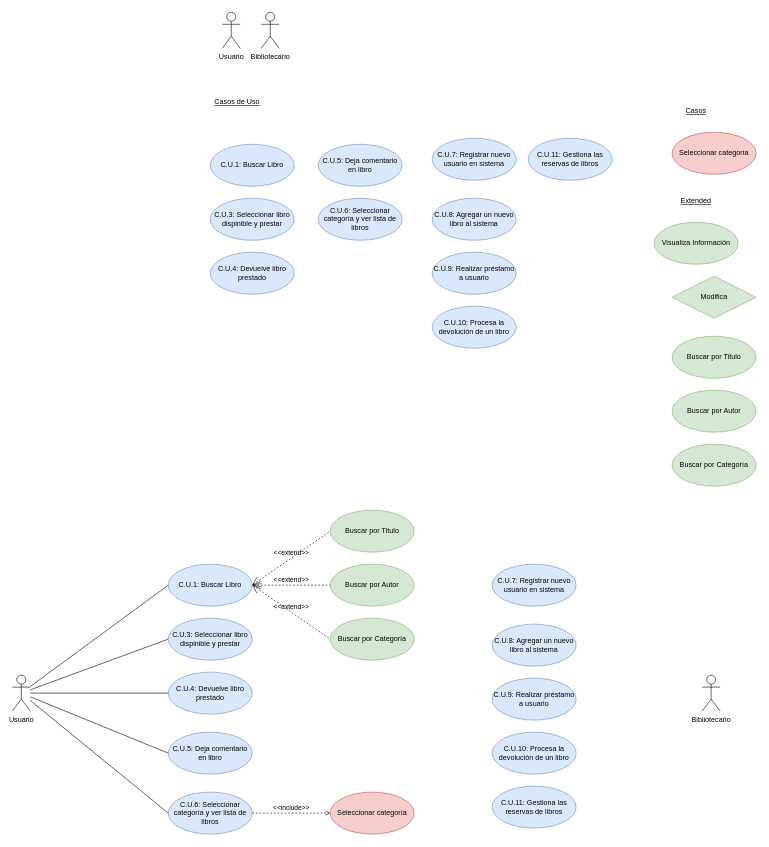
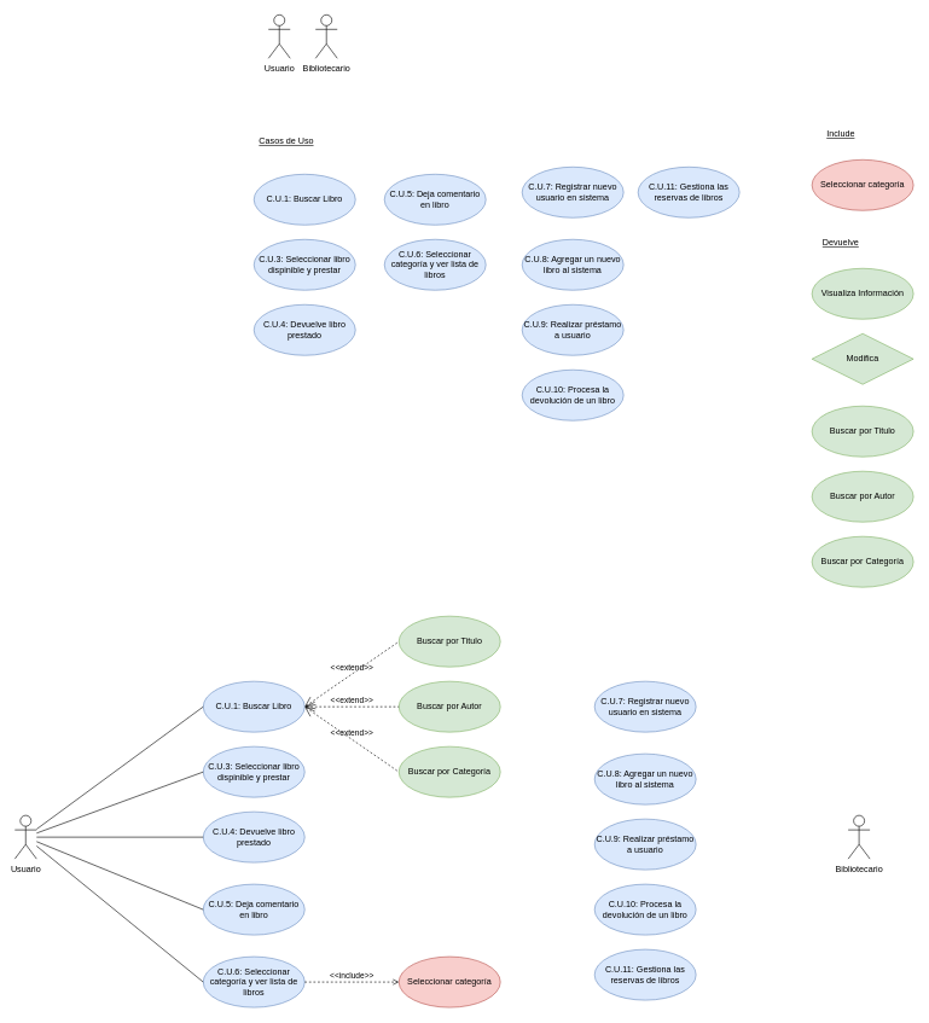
- <mxCell id="5" value="&lt;u&gt;Casos de Uso&lt;/u&gt;" style="text;html=1;strokeColor=none;fillColor=none;align=center;verticalAlign=middle;whiteSpace=wrap;rounded=0;" vertex="1" parent="1"><mxGeometry x="355" y="155" width="80" height="30" as="geometry" /></mxCell>
+ <mxCell id="5" value="&lt;u&gt;Casos de Uso&lt;/u&gt;" style="text;html=1;strokeColor=none;fillColor=none;align=center;verticalAlign=middle;whiteSpace=wrap;rounded=0;" vertex="1" parent="1"><mxGeometry x="355" y="180" width="80" height="30" as="geometry" /></mxCell>
- <mxCell id="16" value="&lt;u&gt;Casos&lt;/u&gt;" style="text;html=1;strokeColor=none;fillColor=none;align=center;verticalAlign=middle;whiteSpace=wrap;rounded=0;" vertex="1" parent="1"><mxGeometry x="1120" y="170" width="80" height="30" as="geometry" /></mxCell>
+ <mxCell id="16" value="&lt;u&gt;Include&lt;/u&gt;" style="text;html=1;strokeColor=none;fillColor=none;align=center;verticalAlign=middle;whiteSpace=wrap;rounded=0;" vertex="1" parent="1"><mxGeometry x="1120" y="170" width="80" height="30" as="geometry" /></mxCell>
- <mxCell id="22" value="&lt;u&gt;Extended&lt;/u&gt;" style="text;html=1;strokeColor=none;fillColor=none;align=center;verticalAlign=middle;whiteSpace=wrap;rounded=0;" vertex="1" parent="1"><mxGeometry x="1120" y="320" width="80" height="30" as="geometry" /></mxCell>
+ <mxCell id="22" value="&lt;u&gt;Devuelve&lt;/u&gt;" style="text;html=1;strokeColor=none;fillColor=none;align=center;verticalAlign=middle;whiteSpace=wrap;rounded=0;" vertex="1" parent="1"><mxGeometry x="1120" y="320" width="80" height="30" as="geometry" /></mxCell>
- <mxCell id="17" value="Visualiza Información" style="ellipse;whiteSpace=wrap;html=1;fillColor=#d5e8d4;strokeColor=#82b366;" vertex="1" parent="1"><mxGeometry x="1090" y="370" width="140" height="70" as="geometry" /></mxCell>
+ <mxCell id="17" value="Visualiza Información" style="ellipse;whiteSpace=wrap;html=1;fillColor=#d5e8d4;strokeColor=#82b366;" vertex="1" parent="1"><mxGeometry x="1120" y="370" width="140" height="70" as="geometry" /></mxCell>
